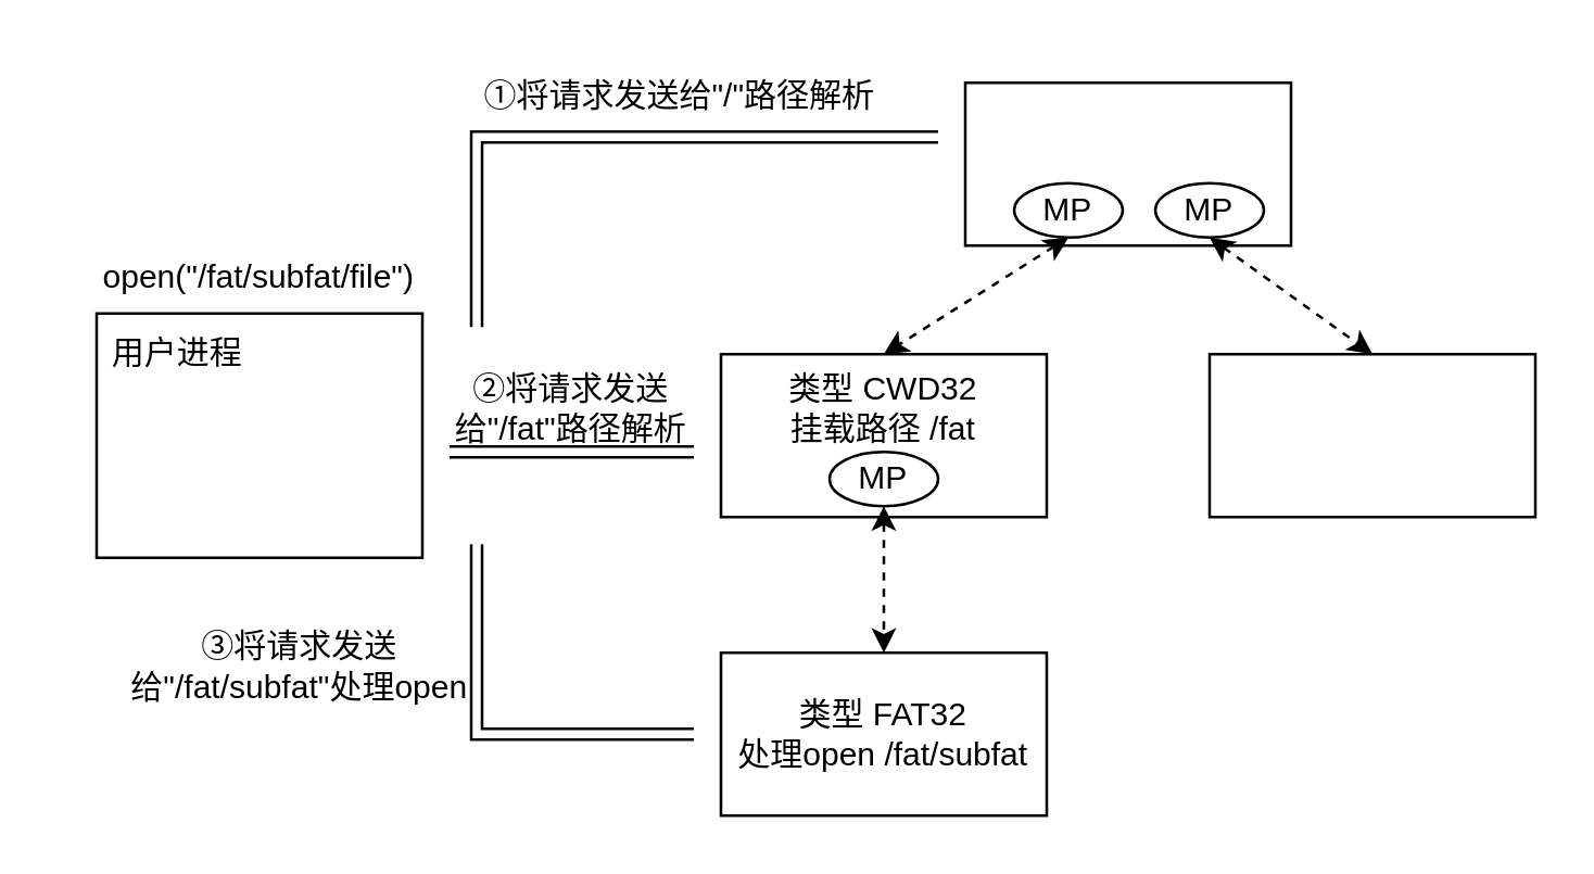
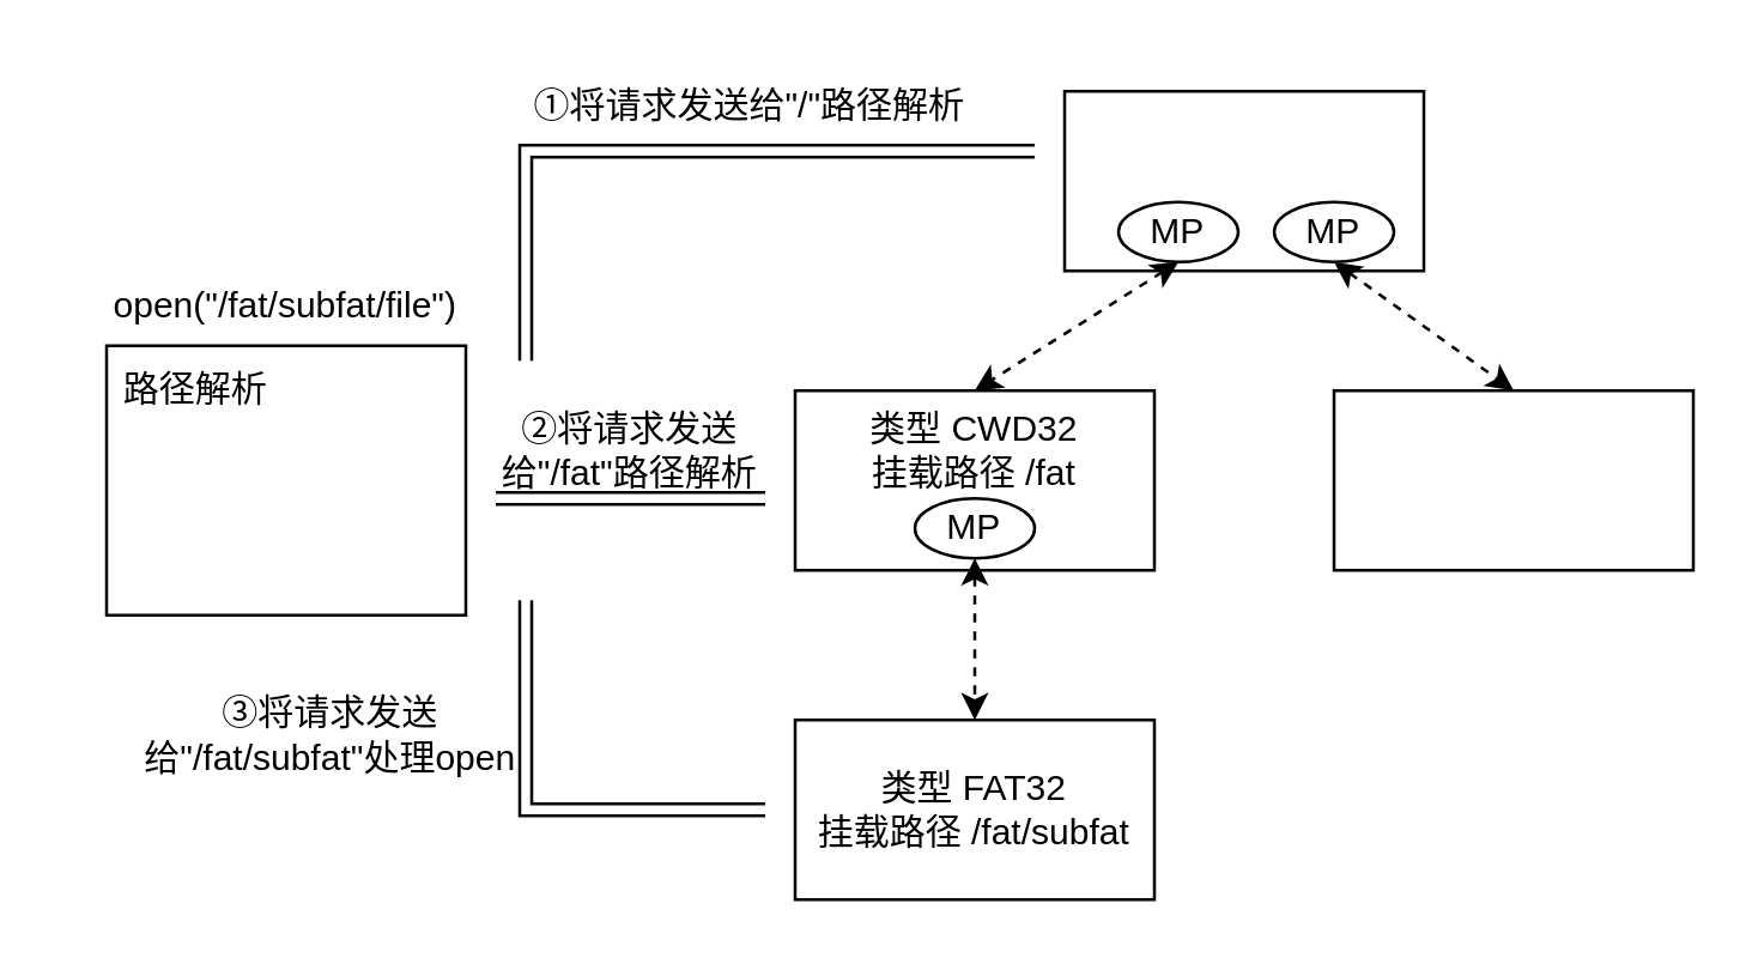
- <mxCell id="15" value="用户进程" style="text;html=1;strokeColor=none;fillColor=none;align=center;verticalAlign=middle;whiteSpace=wrap;rounded=0;" parent="1" vertex="1"><mxGeometry x="35" y="115" width="60" height="30" as="geometry" /></mxCell>
+ <mxCell id="15" value="路径解析" style="text;html=1;strokeColor=none;fillColor=none;align=center;verticalAlign=middle;whiteSpace=wrap;rounded=0;" parent="1" vertex="1"><mxGeometry x="35" y="115" width="60" height="30" as="geometry" /></mxCell>
- <mxCell id="7" value="类型 FAT32&lt;br&gt;处理open /fat/subfat" style="text;html=1;strokeColor=none;fillColor=none;align=center;verticalAlign=middle;whiteSpace=wrap;rounded=0;" parent="1" vertex="1"><mxGeometry x="265" y="240" width="120" height="60" as="geometry" /></mxCell>
+ <mxCell id="7" value="类型 FAT32&lt;br&gt;挂载路径 /fat/subfat" style="text;html=1;strokeColor=none;fillColor=none;align=center;verticalAlign=middle;whiteSpace=wrap;rounded=0;" parent="1" vertex="1"><mxGeometry x="265" y="240" width="120" height="60" as="geometry" /></mxCell>
